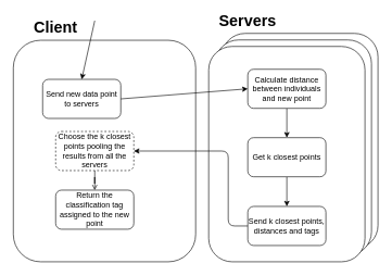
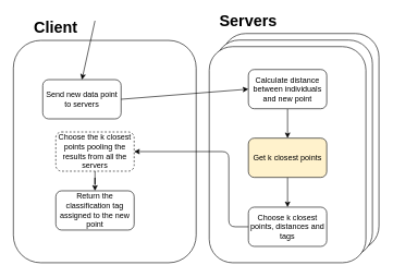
- <mxCell id="10" value="Get k closest points" style="whiteSpace=wrap;html=1;rounded=1;" vertex="1" parent="1"><mxGeometry x="380" y="210.5" width="120" height="60" as="geometry" /></mxCell>
+ <mxCell id="10" value="Get k closest points" style="whiteSpace=wrap;html=1;rounded=1;fillColor=#fff2cc;" vertex="1" parent="1"><mxGeometry x="380" y="210.5" width="120" height="60" as="geometry" /></mxCell>
- <mxCell id="13" value="" style="edgeStyle=orthogonalEdgeStyle;rounded=0;orthogonalLoop=1;jettySize=auto;html=1;entryX=0.5;entryY=0;entryDx=0;entryDy=0;endArrow=open;" edge="1" parent="1" source="14" target="16"><mxGeometry relative="1" as="geometry"><mxPoint x="145" y="301" as="targetPoint" /></mxGeometry></mxCell>
+ <mxCell id="13" value="" style="edgeStyle=orthogonalEdgeStyle;rounded=0;orthogonalLoop=1;jettySize=auto;html=1;entryX=0.5;entryY=0;entryDx=0;entryDy=0;" edge="1" parent="1" source="14" target="16"><mxGeometry relative="1" as="geometry"><mxPoint x="145" y="301" as="targetPoint" /></mxGeometry></mxCell>
- <mxCell id="11" value="Send k closest points, distances and tags" style="whiteSpace=wrap;html=1;rounded=1;" vertex="1" parent="1"><mxGeometry x="380" y="316" width="120" height="60" as="geometry" /></mxCell>
+ <mxCell id="11" value="Choose k closest points, distances and tags" style="whiteSpace=wrap;html=1;rounded=1;" vertex="1" parent="1"><mxGeometry x="380" y="316" width="120" height="60" as="geometry" /></mxCell>
